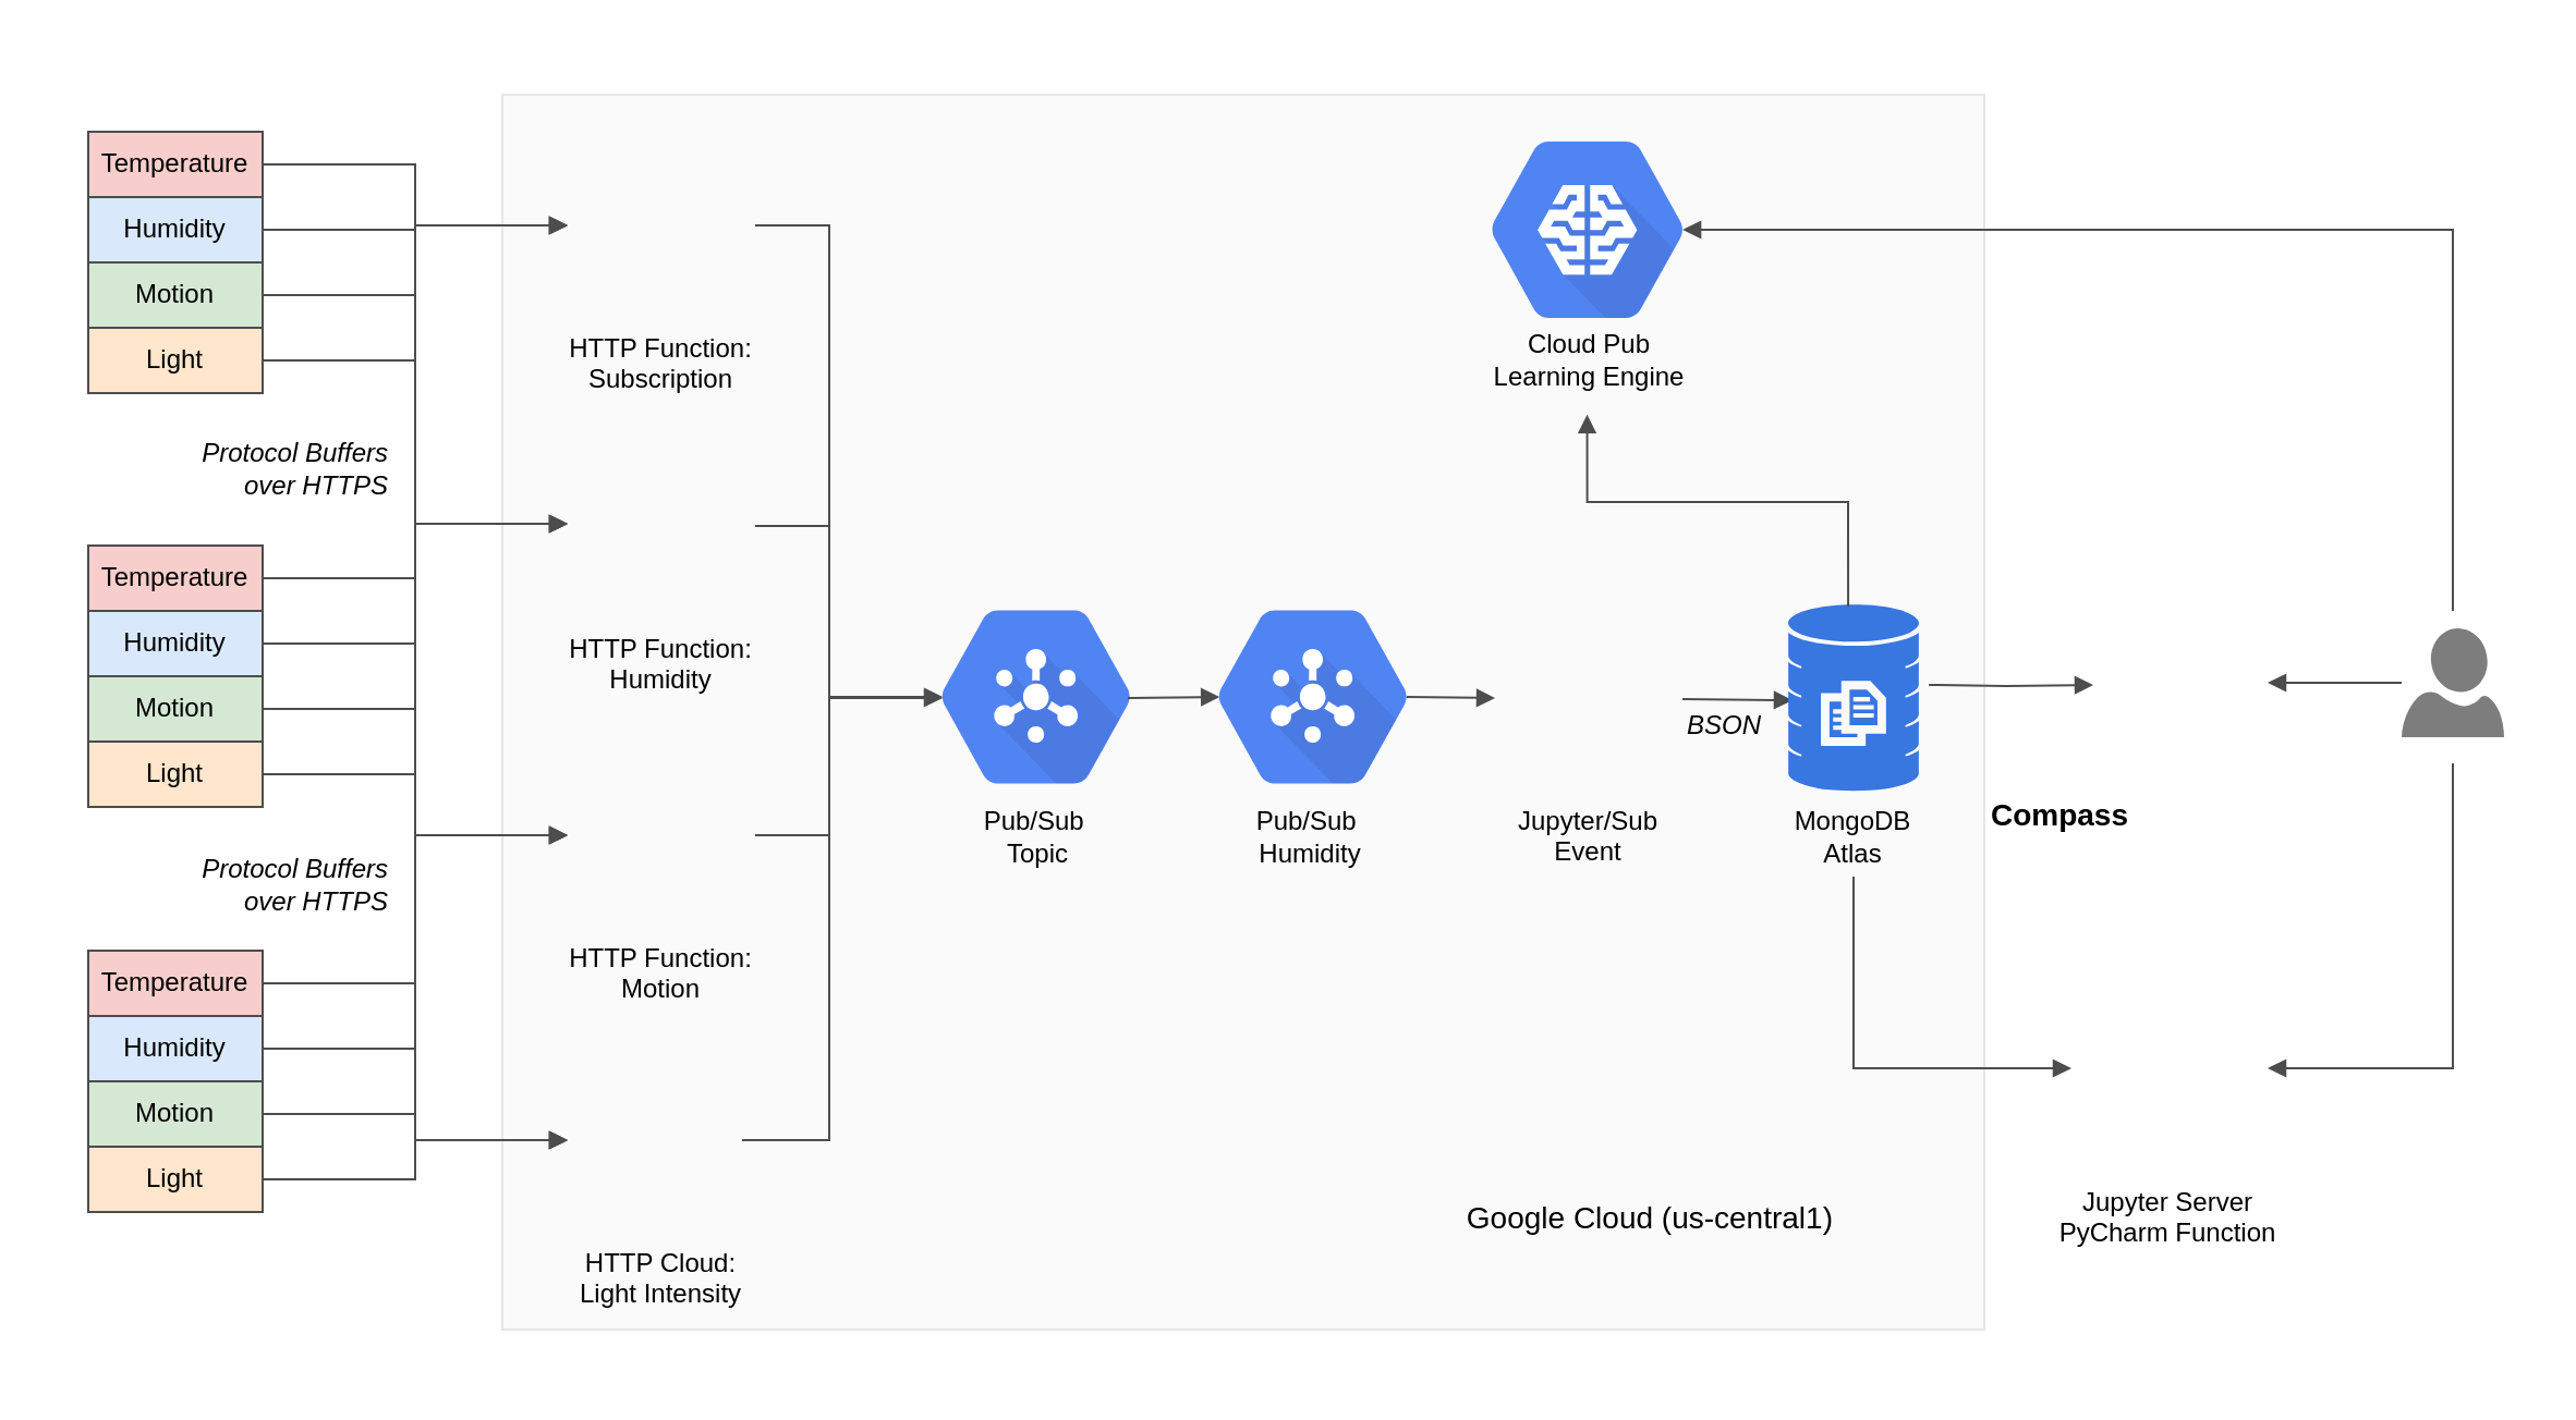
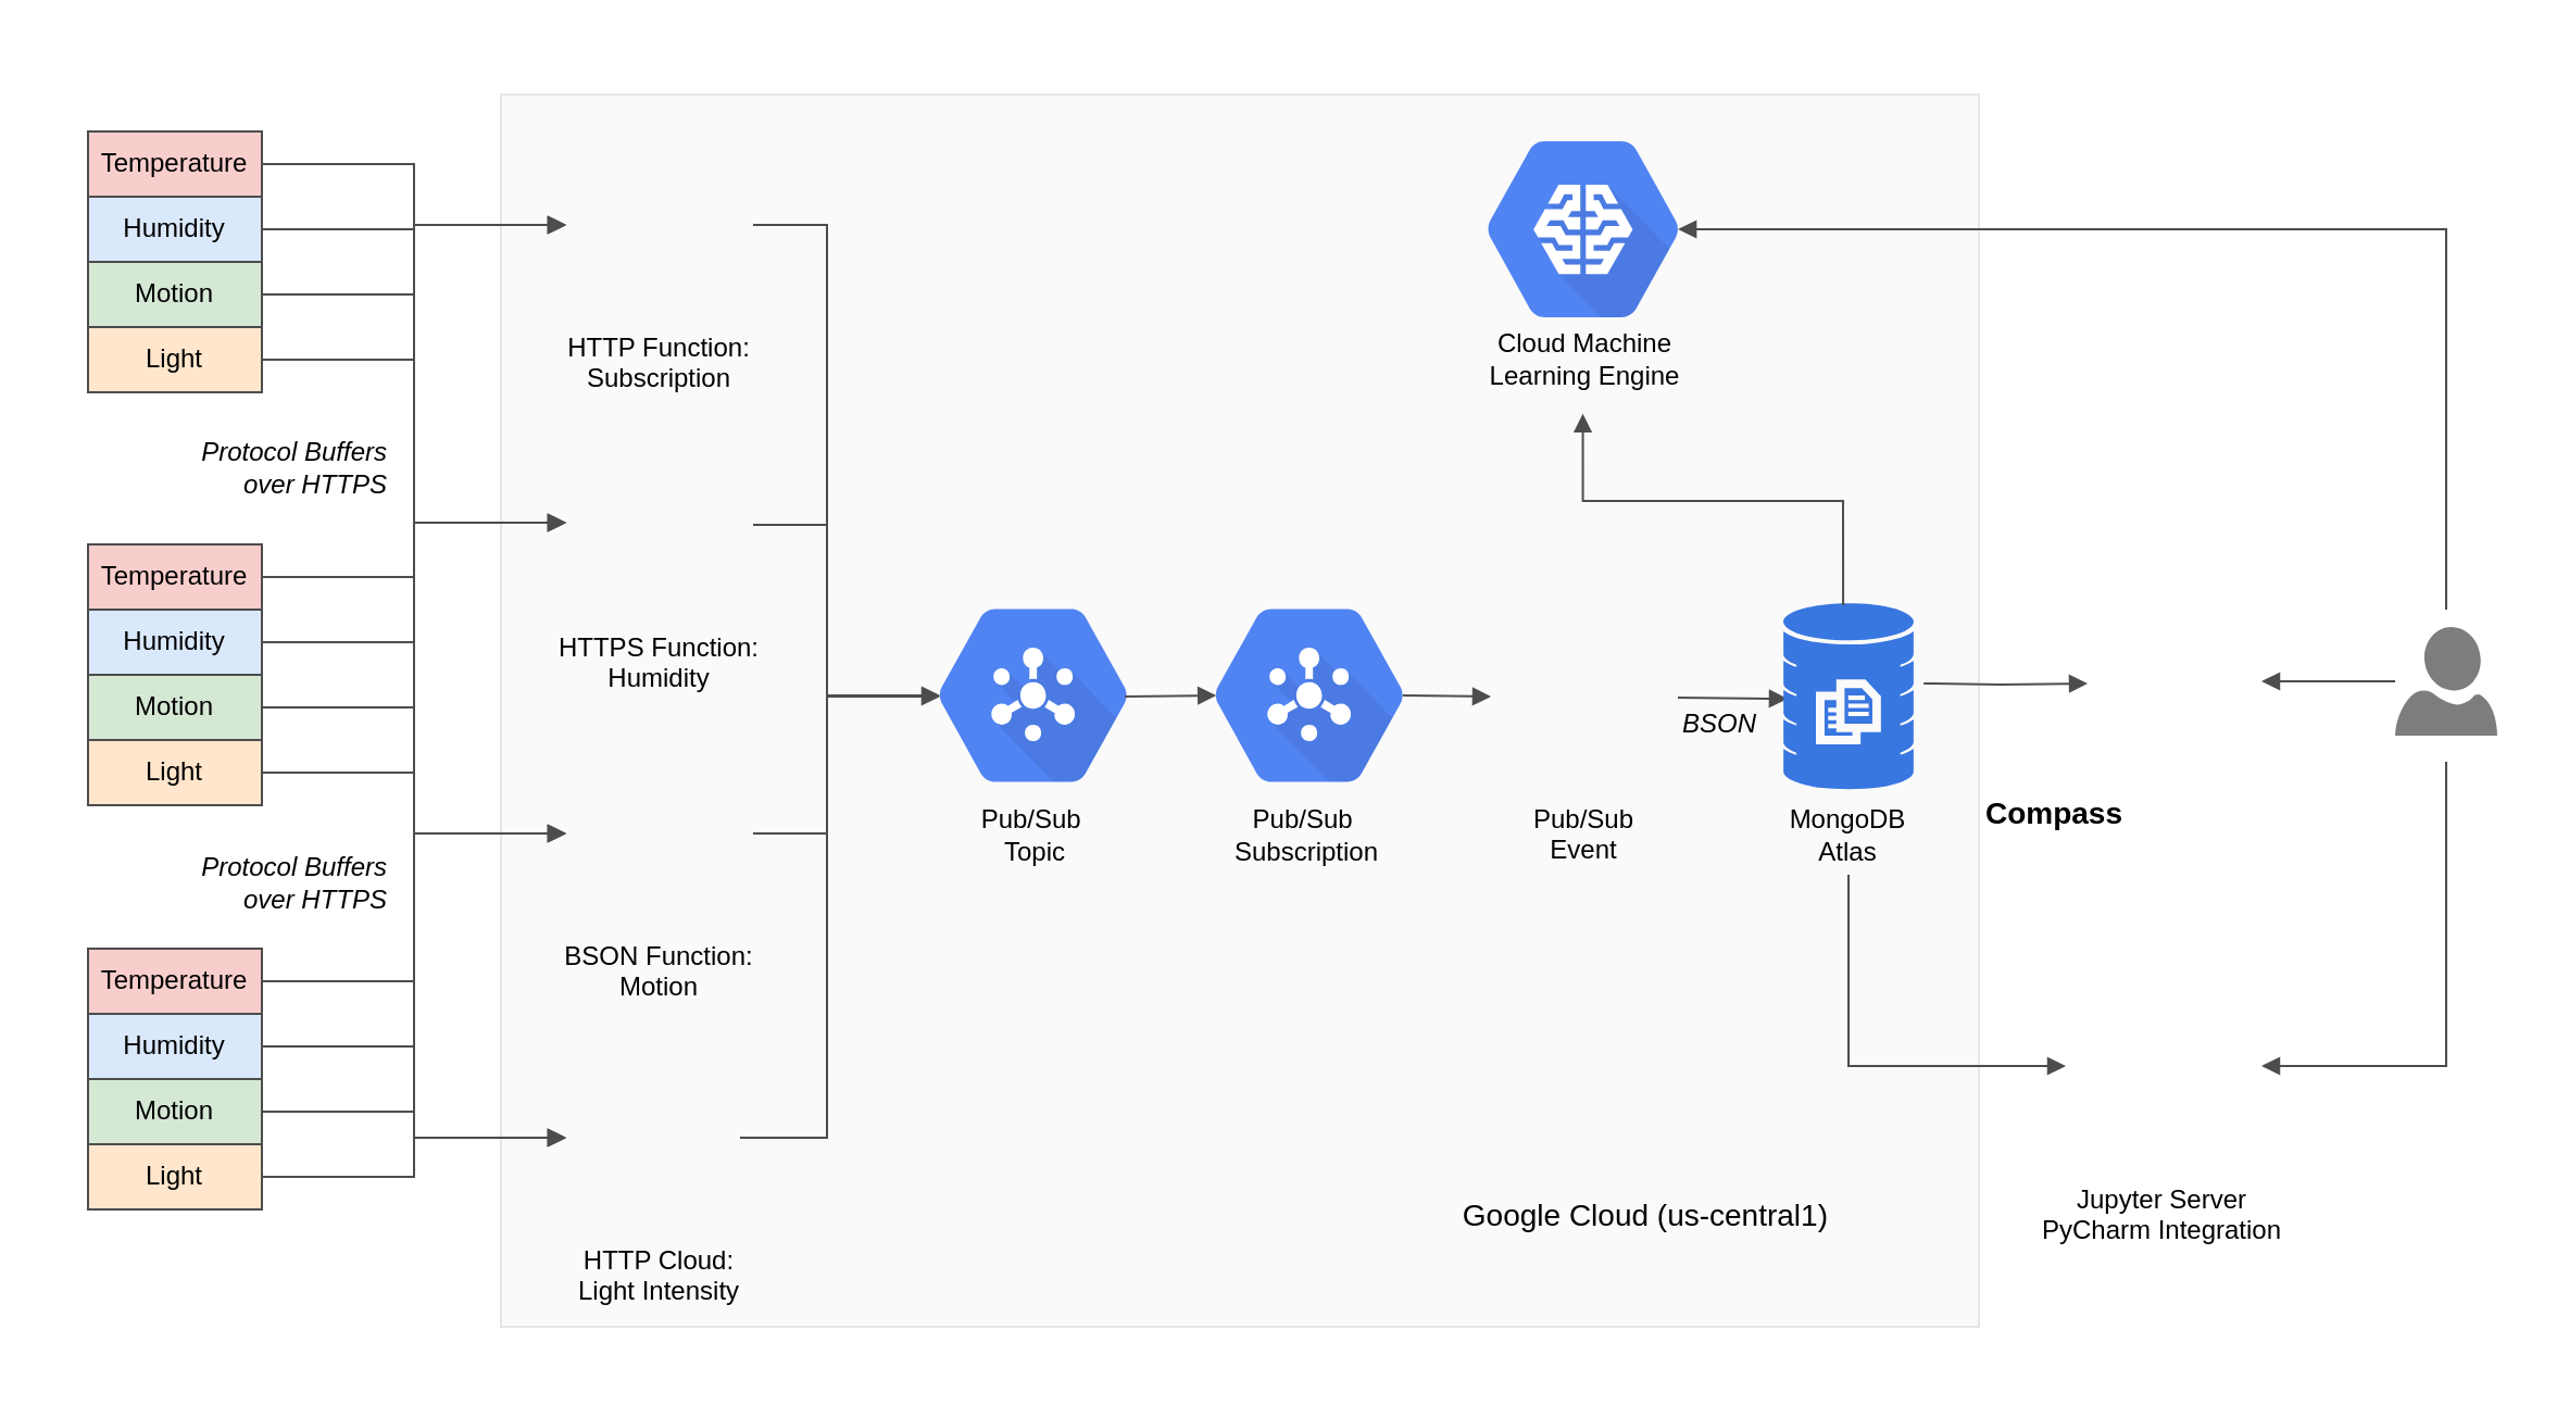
- <mxCell id="61" value="&lt;div&gt;Cloud Pub&lt;/div&gt;&lt;div&gt;Learning Engine&lt;/div&gt;" style="text;html=1;strokeColor=none;fillColor=none;align=center;verticalAlign=middle;whiteSpace=wrap;rounded=0;fontSize=12;" vertex="1" parent="1"><mxGeometry x="683.5" y="155" width="90" height="20" as="geometry" /></mxCell>
+ <mxCell id="61" value="&lt;div&gt;Cloud Machine&lt;/div&gt;&lt;div&gt;Learning Engine&lt;/div&gt;" style="text;html=1;strokeColor=none;fillColor=none;align=center;verticalAlign=middle;whiteSpace=wrap;rounded=0;fontSize=12;" vertex="1" parent="1"><mxGeometry x="683.5" y="155" width="90" height="20" as="geometry" /></mxCell>
- <mxCell id="32" value="HTTP Function:&#10;Humidity" style="shape=image;imageAspect=0;aspect=fixed;verticalLabelPosition=bottom;verticalAlign=top;image=https://codelabs.developers.google.com/codelabs/cloud-starting-cloudfunctions/img/51b03178ac54a85f.png;strokeColor=#4D4D4D;" parent="1" vertex="1"><mxGeometry x="260" y="198" width="86" height="86" as="geometry" /></mxCell>
+ <mxCell id="32" value="HTTPS Function:&#10;Humidity" style="shape=image;imageAspect=0;aspect=fixed;verticalLabelPosition=bottom;verticalAlign=top;image=https://codelabs.developers.google.com/codelabs/cloud-starting-cloudfunctions/img/51b03178ac54a85f.png;strokeColor=#4D4D4D;" parent="1" vertex="1"><mxGeometry x="260" y="198" width="86" height="86" as="geometry" /></mxCell>
- <mxCell id="39" value="Jupyter/Sub &#10;Event&#10;" style="shape=image;imageAspect=0;aspect=fixed;verticalLabelPosition=bottom;verticalAlign=top;image=https://codelabs.developers.google.com/codelabs/cloud-starting-cloudfunctions/img/51b03178ac54a85f.png;strokeColor=#4D4D4D;" parent="1" vertex="1"><mxGeometry x="685.5" y="277" width="86" height="86" as="geometry" /></mxCell>
+ <mxCell id="39" value="Pub/Sub &#10;Event&#10;" style="shape=image;imageAspect=0;aspect=fixed;verticalLabelPosition=bottom;verticalAlign=top;image=https://codelabs.developers.google.com/codelabs/cloud-starting-cloudfunctions/img/51b03178ac54a85f.png;strokeColor=#4D4D4D;" parent="1" vertex="1"><mxGeometry x="685.5" y="277" width="86" height="86" as="geometry" /></mxCell>
- <mxCell id="55" value="&lt;span&gt;Pub/Sub&amp;nbsp;&lt;br&gt;&lt;/span&gt;&lt;span&gt;&lt;span&gt;Humidity&lt;/span&gt;&lt;/span&gt;" style="text;html=1;strokeColor=none;fillColor=none;align=center;verticalAlign=middle;whiteSpace=wrap;rounded=0;fontSize=12;" parent="1" vertex="1"><mxGeometry x="565.5" y="374" width="70" height="20" as="geometry" /></mxCell>
+ <mxCell id="55" value="&lt;span&gt;Pub/Sub&amp;nbsp;&lt;br&gt;&lt;/span&gt;&lt;span&gt;&lt;span&gt;Subscription&lt;/span&gt;&lt;/span&gt;" style="text;html=1;strokeColor=none;fillColor=none;align=center;verticalAlign=middle;whiteSpace=wrap;rounded=0;fontSize=12;" parent="1" vertex="1"><mxGeometry x="565.5" y="374" width="70" height="20" as="geometry" /></mxCell>
- <mxCell id="34" value="HTTP Function:&#10;Motion" style="shape=image;imageAspect=0;aspect=fixed;verticalLabelPosition=bottom;verticalAlign=top;image=https://codelabs.developers.google.com/codelabs/cloud-starting-cloudfunctions/img/51b03178ac54a85f.png;strokeColor=#4D4D4D;" parent="1" vertex="1"><mxGeometry x="260" y="340" width="86" height="86" as="geometry" /></mxCell>
+ <mxCell id="34" value="BSON Function:&#10;Motion" style="shape=image;imageAspect=0;aspect=fixed;verticalLabelPosition=bottom;verticalAlign=top;image=https://codelabs.developers.google.com/codelabs/cloud-starting-cloudfunctions/img/51b03178ac54a85f.png;strokeColor=#4D4D4D;" parent="1" vertex="1"><mxGeometry x="260" y="340" width="86" height="86" as="geometry" /></mxCell>
- <mxCell id="45" value="Jupyter Server&#10;PyCharm Function&#10;&#10;" style="shape=image;verticalLabelPosition=bottom;labelBackgroundColor=#ffffff;verticalAlign=top;aspect=fixed;imageAspect=0;image=https://upload.wikimedia.org/wikipedia/commons/thumb/3/38/Jupyter_logo.svg/883px-Jupyter_logo.svg.png;strokeColor=#4D4D4D;spacing=2;" parent="1" vertex="1"><mxGeometry x="953" y="442" width="83" height="96" as="geometry" /></mxCell>
+ <mxCell id="45" value="Jupyter Server&#10;PyCharm Integration&#10;&#10;" style="shape=image;verticalLabelPosition=bottom;labelBackgroundColor=#ffffff;verticalAlign=top;aspect=fixed;imageAspect=0;image=https://upload.wikimedia.org/wikipedia/commons/thumb/3/38/Jupyter_logo.svg/883px-Jupyter_logo.svg.png;strokeColor=#4D4D4D;spacing=2;" parent="1" vertex="1"><mxGeometry x="953" y="442" width="83" height="96" as="geometry" /></mxCell>
